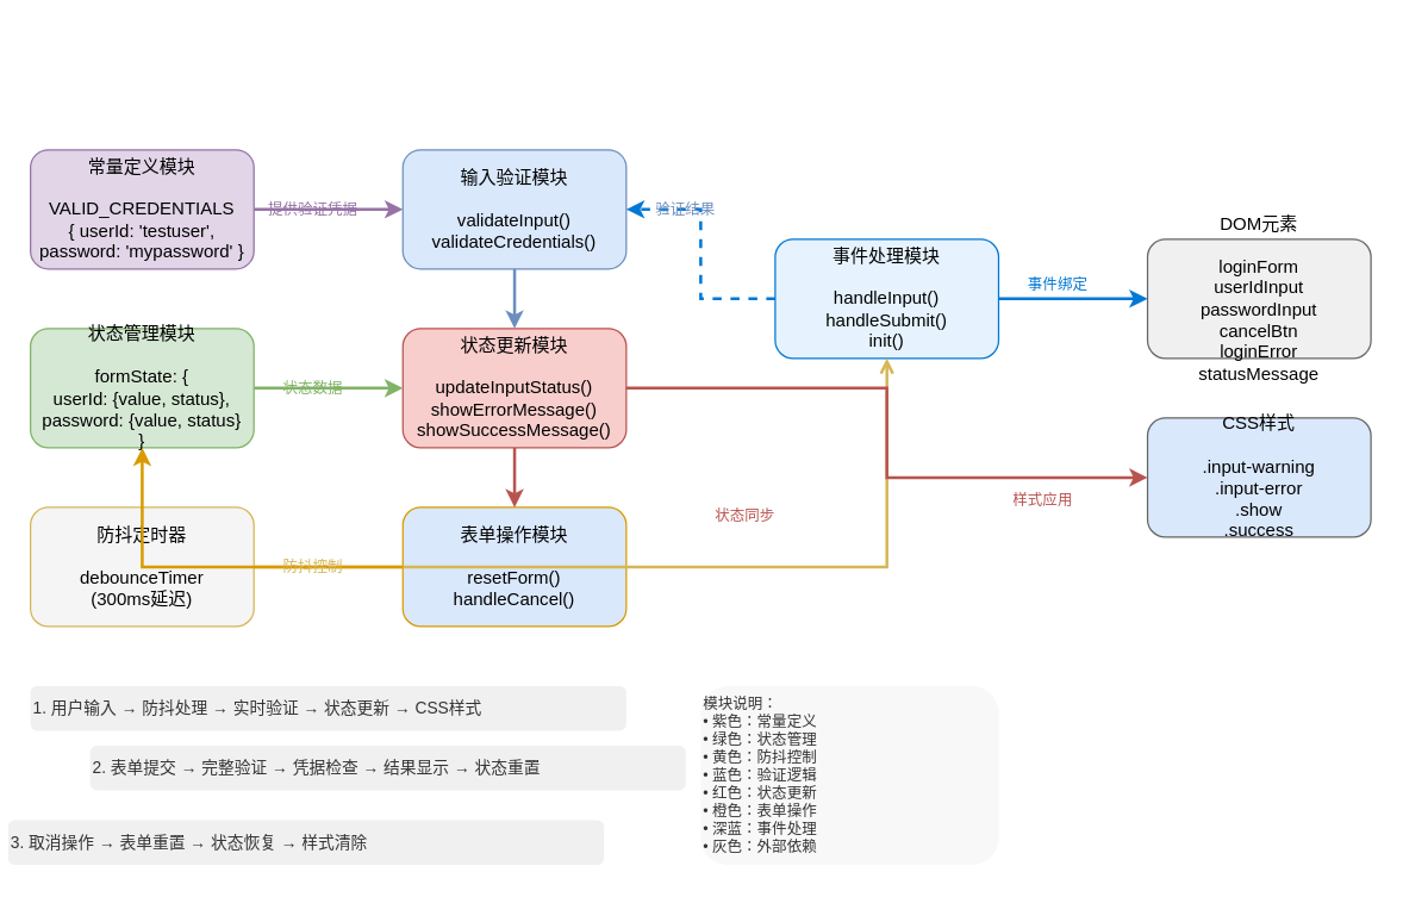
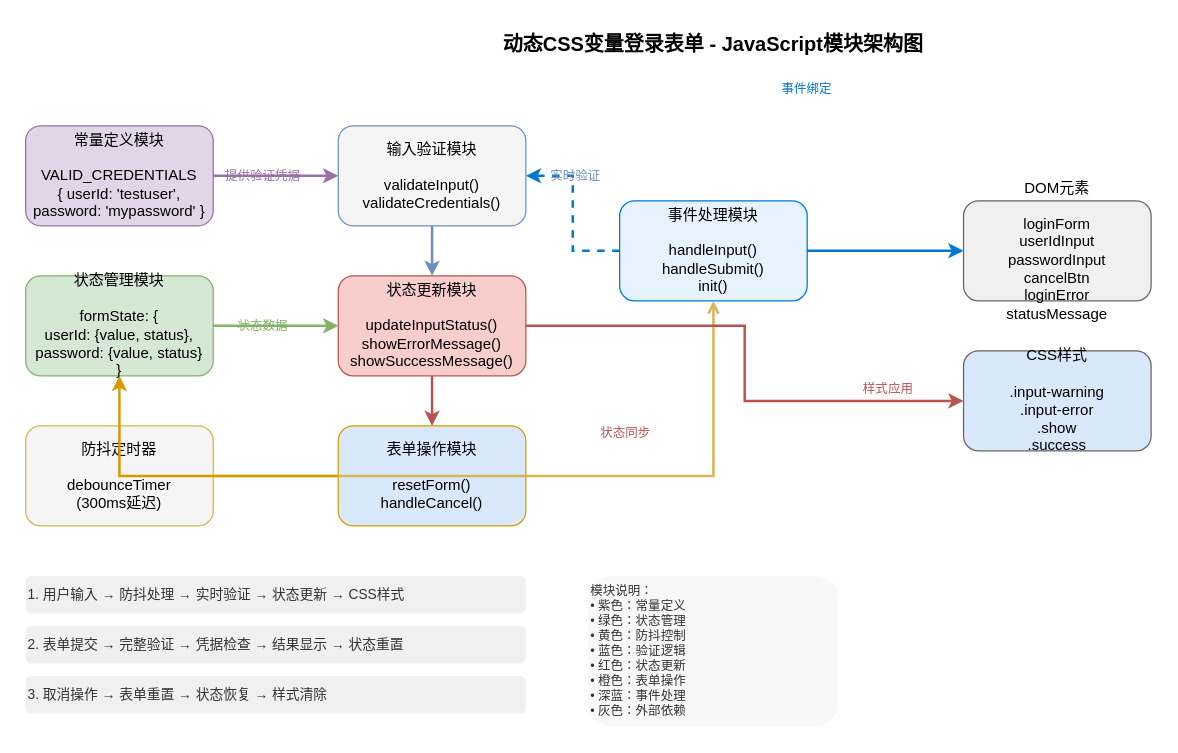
+ <mxCell id="2" value="动态CSS变量登录表单 - JavaScript模块架构图" style="text;html=1;strokeColor=none;fillColor=none;align=center;verticalAlign=middle;whiteSpace=wrap;rounded=0;fontSize=16;fontStyle=1;" vertex="1" parent="1"><mxGeometry x="370" y="20" width="400" height="30" as="geometry" /></mxCell>
- <mxCell id="6" value="输入验证模块&#10;&#10;validateInput()&#10;validateCredentials()" style="rounded=1;whiteSpace=wrap;html=1;fillColor=#dae8fc;strokeColor=#6c8ebf;fontSize=12;" vertex="1" parent="1"><mxGeometry x="270" y="100" width="150" height="80" as="geometry" /></mxCell>
+ <mxCell id="6" value="输入验证模块&#10;&#10;validateInput()&#10;validateCredentials()" style="rounded=1;whiteSpace=wrap;html=1;fillColor=#f5f5f5;strokeColor=#6c8ebf;fontSize=12;" vertex="1" parent="1"><mxGeometry x="270" y="100" width="150" height="80" as="geometry" /></mxCell>
- <mxCell id="24" value="验证结果" style="text;html=1;strokeColor=none;fillColor=none;align=center;verticalAlign=middle;whiteSpace=wrap;rounded=0;fontSize=10;fontColor=#6c8ebf;" vertex="1" parent="1"><mxGeometry x="420" y="130" width="80" height="20" as="geometry" /></mxCell>
+ <mxCell id="24" value="实时验证" style="text;html=1;strokeColor=none;fillColor=none;align=center;verticalAlign=middle;whiteSpace=wrap;rounded=0;fontSize=10;fontColor=#6c8ebf;" vertex="1" parent="1"><mxGeometry x="420" y="130" width="80" height="20" as="geometry" /></mxCell>
- <mxCell id="26" value="事件绑定" style="text;html=1;strokeColor=none;fillColor=none;align=center;verticalAlign=middle;whiteSpace=wrap;rounded=0;fontSize=10;fontColor=#0078d4;" vertex="1" parent="1"><mxGeometry x="670" y="180" width="80" height="20" as="geometry" /></mxCell>
+ <mxCell id="26" value="事件绑定" style="text;html=1;strokeColor=none;fillColor=none;align=center;verticalAlign=middle;whiteSpace=wrap;rounded=0;fontSize=10;fontColor=#0078d4;" vertex="1" parent="1"><mxGeometry x="605" y="60" width="80" height="20" as="geometry" /></mxCell>
- <mxCell id="9" value="事件处理模块&#10;&#10;handleInput()&#10;handleSubmit()&#10;init()" style="rounded=1;whiteSpace=wrap;html=1;fillColor=#e6f3ff;strokeColor=#0078d4;fontSize=12;" vertex="1" parent="1"><mxGeometry x="520" y="160" width="150" height="80" as="geometry" /></mxCell>
+ <mxCell id="9" value="事件处理模块&#10;&#10;handleInput()&#10;handleSubmit()&#10;init()" style="rounded=1;whiteSpace=wrap;html=1;fillColor=#e6f3ff;strokeColor=#0078d4;fontSize=12;" vertex="1" parent="1"><mxGeometry x="495" y="160" width="150" height="80" as="geometry" /></mxCell>
- <mxCell id="27" value="样式应用" style="text;html=1;strokeColor=none;fillColor=none;align=center;verticalAlign=middle;whiteSpace=wrap;rounded=0;fontSize=10;fontColor=#b85450;" vertex="1" parent="1"><mxGeometry x="660" y="325" width="80" height="20" as="geometry" /></mxCell>
+ <mxCell id="27" value="样式应用" style="text;html=1;strokeColor=none;fillColor=none;align=center;verticalAlign=middle;whiteSpace=wrap;rounded=0;fontSize=10;fontColor=#b85450;" vertex="1" parent="1"><mxGeometry x="670" y="300" width="80" height="20" as="geometry" /></mxCell>
- <mxCell id="23" value="防抖控制" style="text;html=1;strokeColor=none;fillColor=none;align=center;verticalAlign=middle;whiteSpace=wrap;rounded=0;fontSize=10;fontColor=#d6b656;" vertex="1" parent="1"><mxGeometry x="170" y="370" width="80" height="20" as="geometry" /></mxCell>
- <mxCell id="29" value="2. 表单提交 → 完整验证 → 凭据检查 → 结果显示 → 状态重置" style="text;html=1;strokeColor=none;fillColor=#f0f0f0;align=left;verticalAlign=middle;whiteSpace=wrap;rounded=1;fontSize=11;fontColor=#333333;" vertex="1" parent="1"><mxGeometry x="60" y="500" width="400" height="30" as="geometry" /></mxCell>
+ <mxCell id="29" value="2. 表单提交 → 完整验证 → 凭据检查 → 结果显示 → 状态重置" style="text;html=1;strokeColor=none;fillColor=#f0f0f0;align=left;verticalAlign=middle;whiteSpace=wrap;rounded=1;fontSize=11;fontColor=#333333;" vertex="1" parent="1"><mxGeometry x="20" y="500" width="400" height="30" as="geometry" /></mxCell>
- <mxCell id="30" value="3. 取消操作 → 表单重置 → 状态恢复 → 样式清除" style="text;html=1;strokeColor=none;fillColor=#f0f0f0;align=left;verticalAlign=middle;whiteSpace=wrap;rounded=1;fontSize=11;fontColor=#333333;" vertex="1" parent="1"><mxGeometry x="5" y="550" width="400" height="30" as="geometry" /></mxCell>
+ <mxCell id="30" value="3. 取消操作 → 表单重置 → 状态恢复 → 样式清除" style="text;html=1;strokeColor=none;fillColor=#f0f0f0;align=left;verticalAlign=middle;whiteSpace=wrap;rounded=1;fontSize=11;fontColor=#333333;" vertex="1" parent="1"><mxGeometry x="20" y="540" width="400" height="30" as="geometry" /></mxCell>
